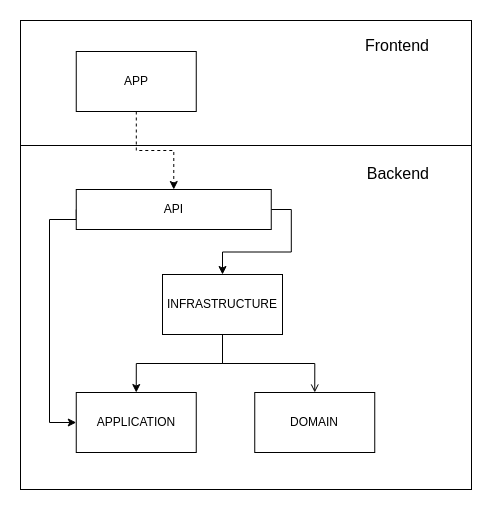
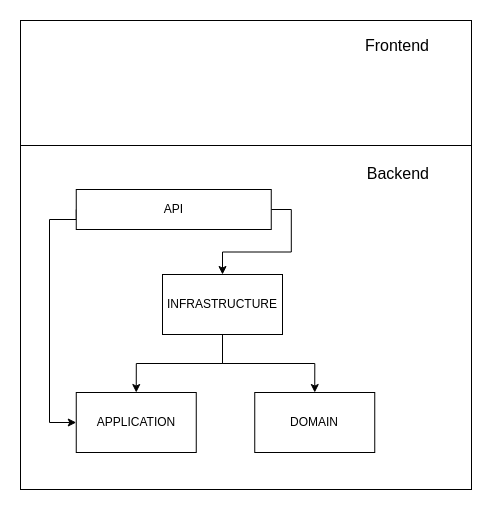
- <mxCell id="13" value="APP" style="rounded=0;whiteSpace=wrap;html=1;" vertex="1" parent="1"><mxGeometry x="75.75" y="51" width="120" height="60" as="geometry" /></mxCell>
- <mxCell id="12" style="edgeStyle=orthogonalEdgeStyle;rounded=0;orthogonalLoop=1;jettySize=auto;html=1;entryX=0.5;entryY=0;entryDx=0;entryDy=0;dashed=1;" edge="1" parent="1" source="13" target="11"><mxGeometry relative="1" as="geometry" /></mxCell>
- <mxCell id="5" style="edgeStyle=orthogonalEdgeStyle;rounded=0;orthogonalLoop=1;jettySize=auto;html=1;entryX=0.5;entryY=0;entryDx=0;entryDy=0;endArrow=open;" edge="1" parent="1" source="7" target="4"><mxGeometry relative="1" as="geometry" /></mxCell>
+ <mxCell id="5" style="edgeStyle=orthogonalEdgeStyle;rounded=0;orthogonalLoop=1;jettySize=auto;html=1;entryX=0.5;entryY=0;entryDx=0;entryDy=0;" edge="1" parent="1" source="7" target="4"><mxGeometry relative="1" as="geometry" /></mxCell>
